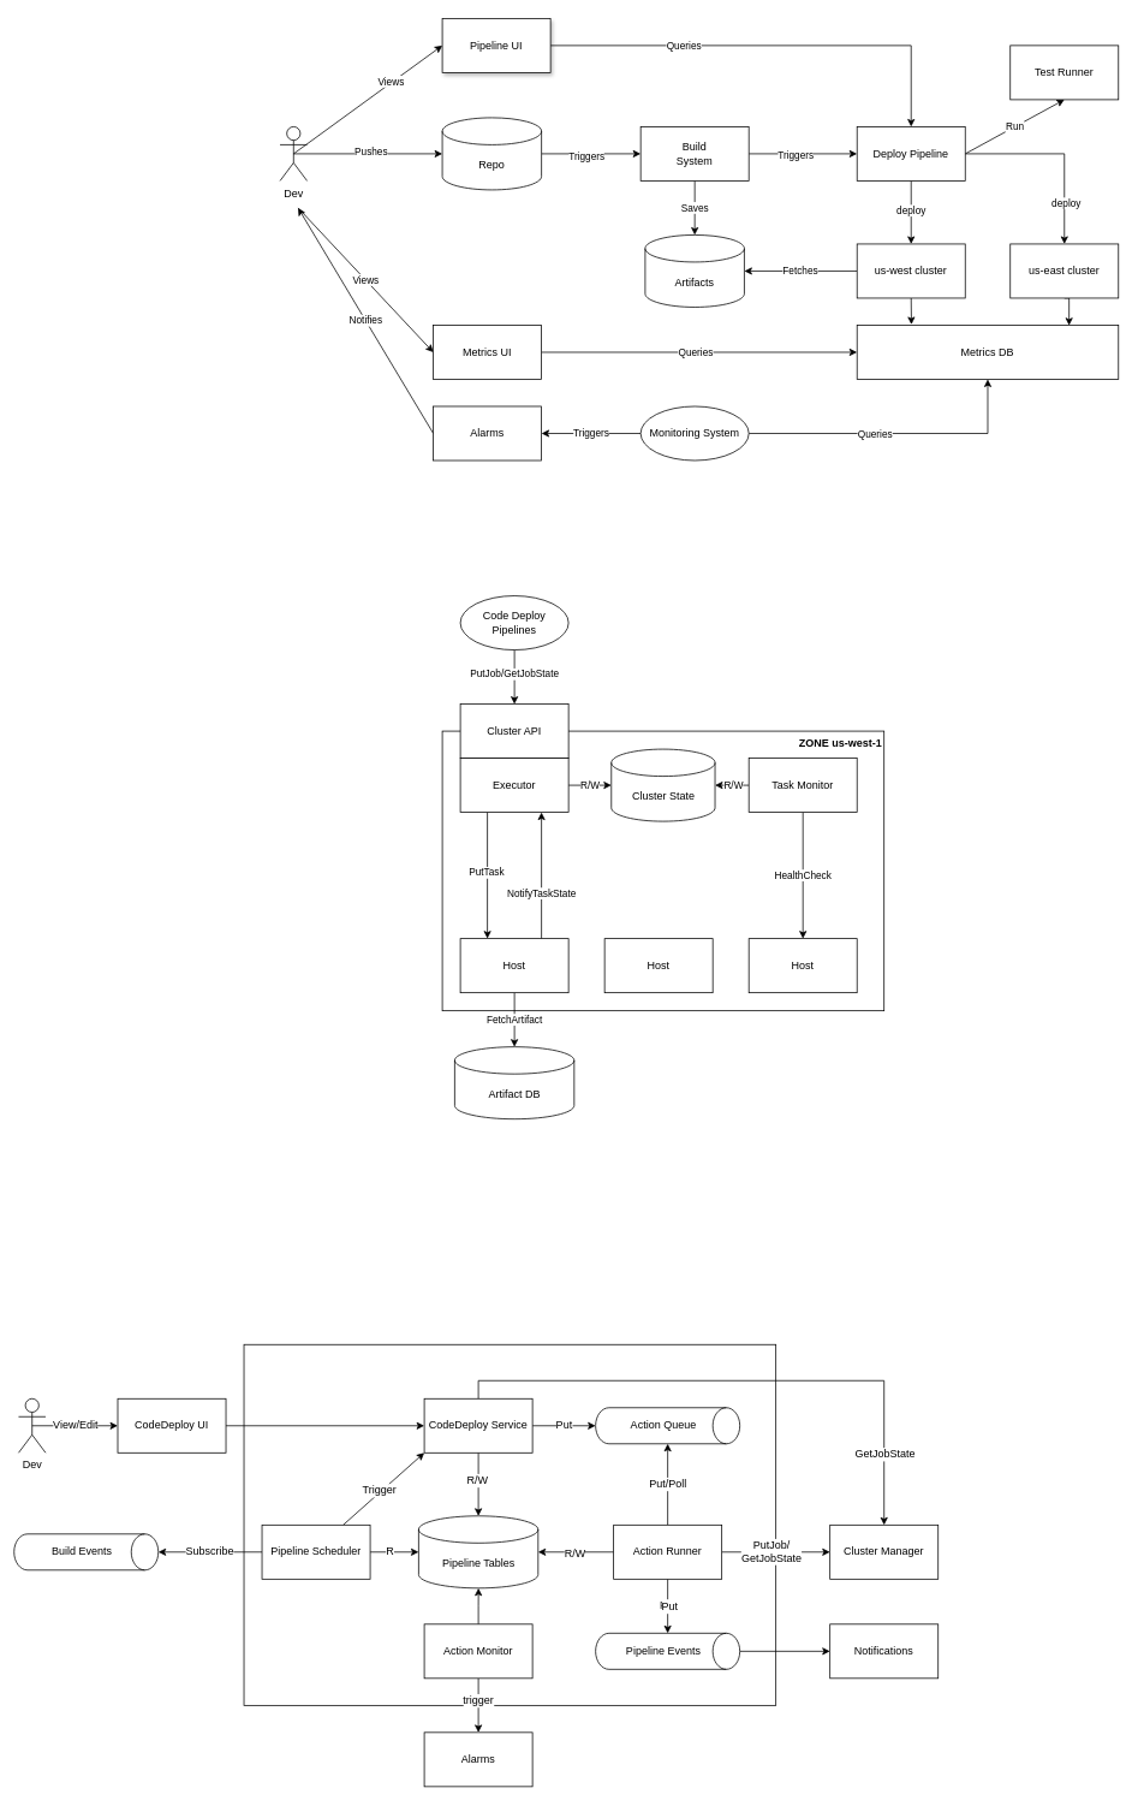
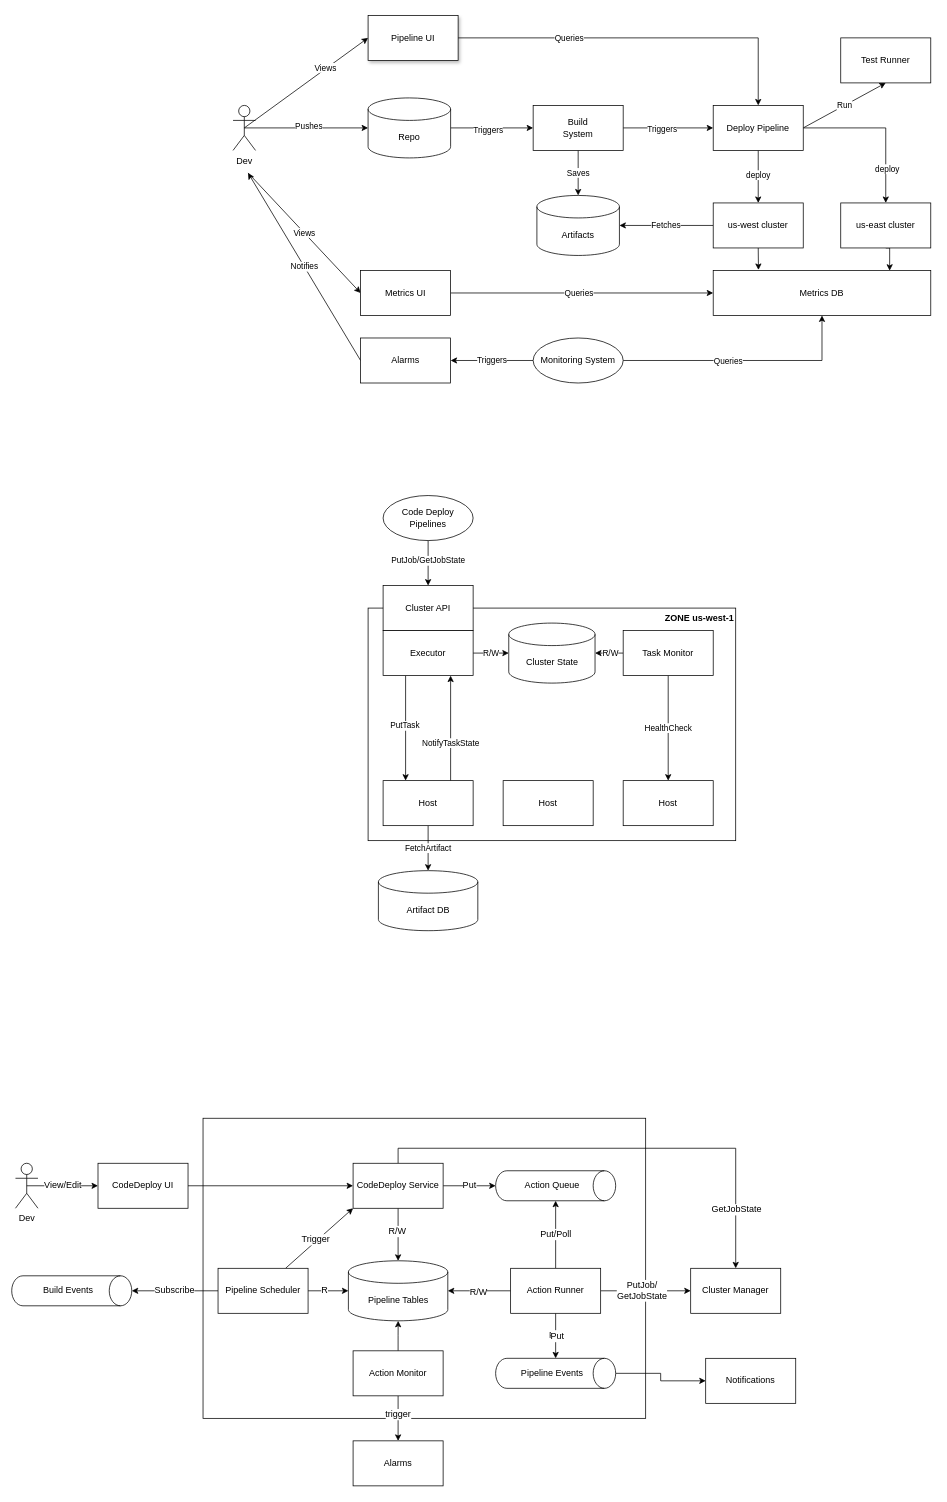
- <mxCell id="97" value="Notifications" style="rounded=0;whiteSpace=wrap;html=1;" vertex="1" parent="1"><mxGeometry x="920" y="1800" width="120" height="60" as="geometry" /></mxCell>
+ <mxCell id="97" value="Notifications" style="rounded=0;whiteSpace=wrap;html=1;" vertex="1" parent="1"><mxGeometry x="940" y="1810" width="120" height="60" as="geometry" /></mxCell>
